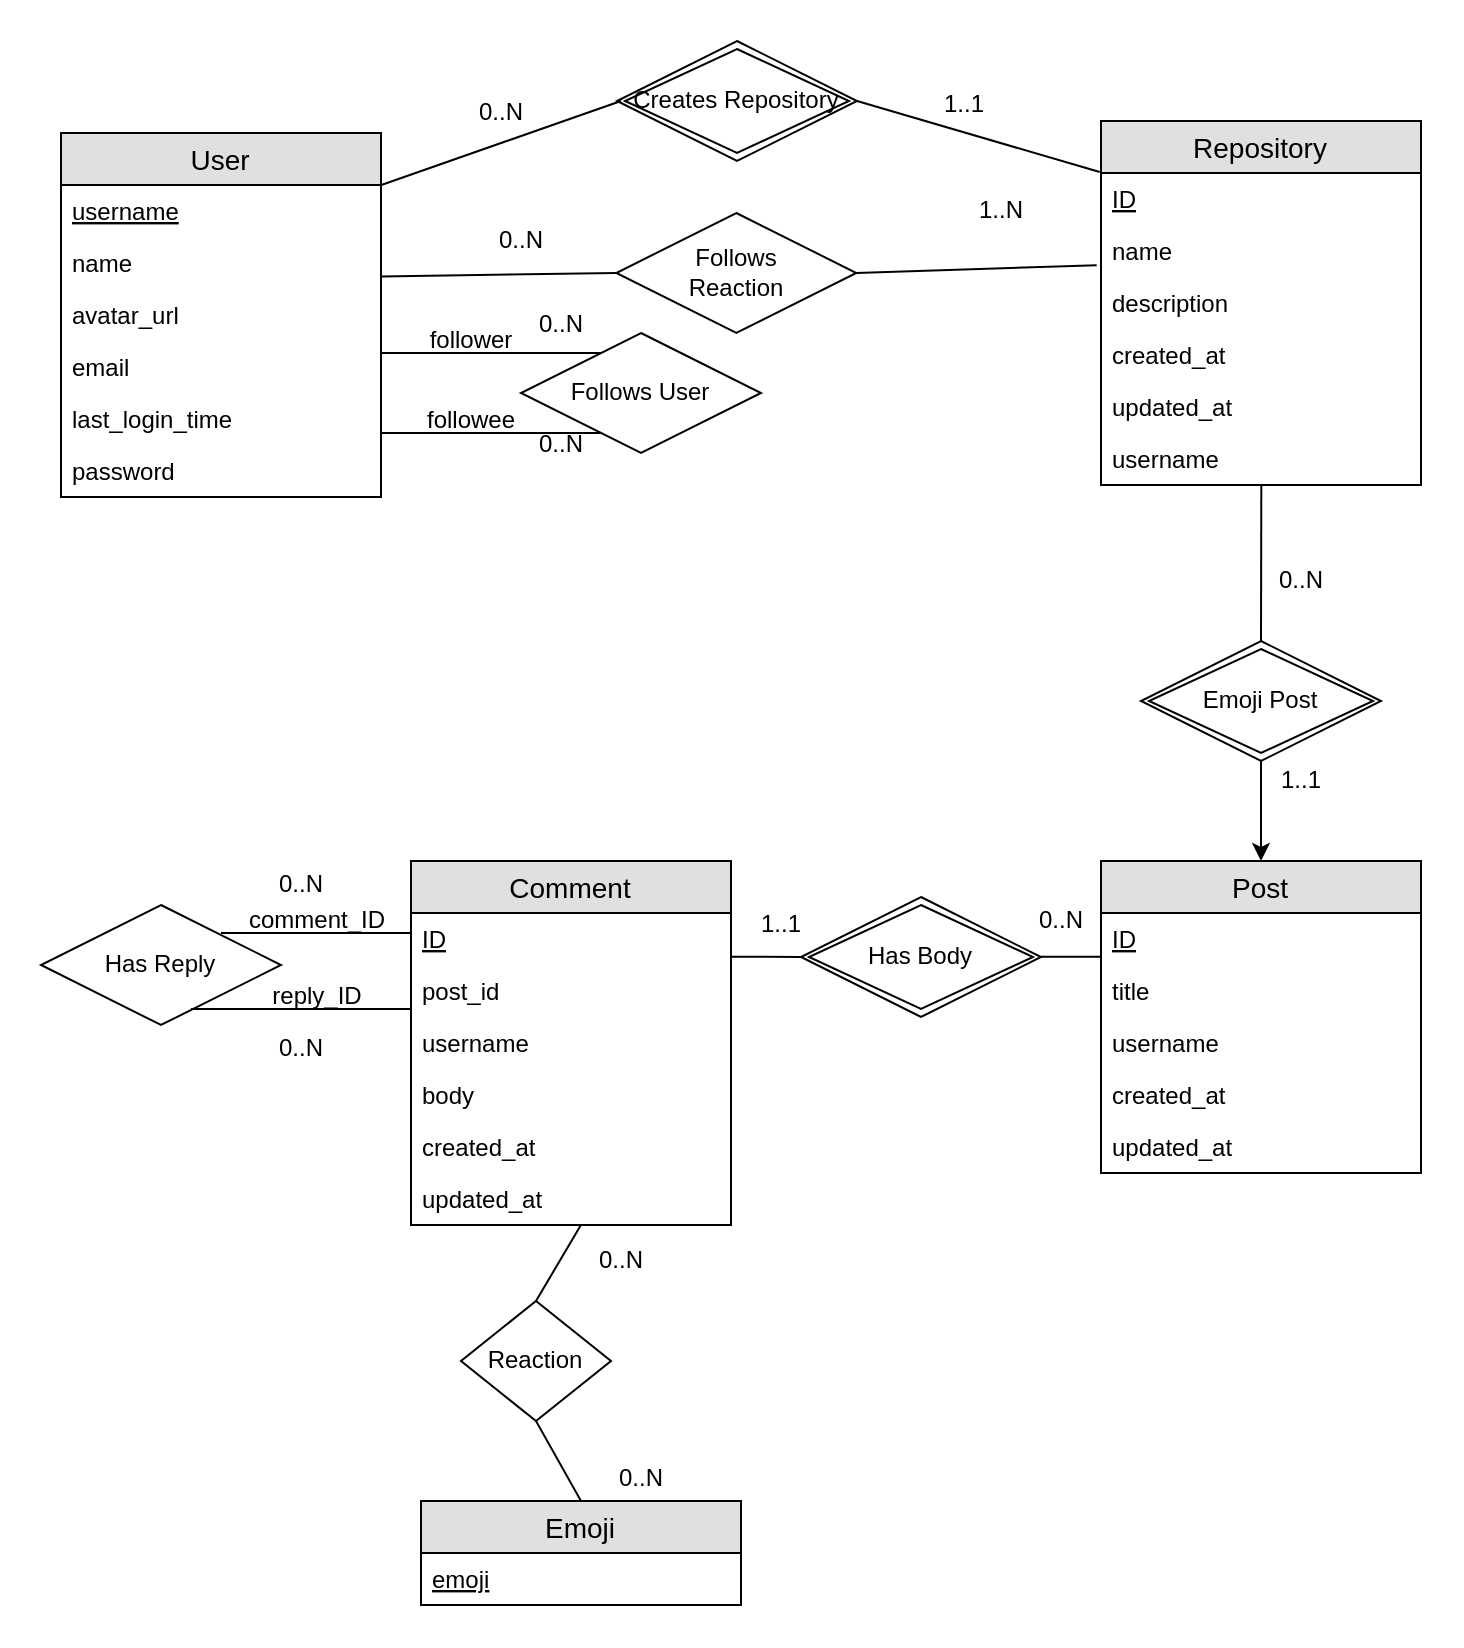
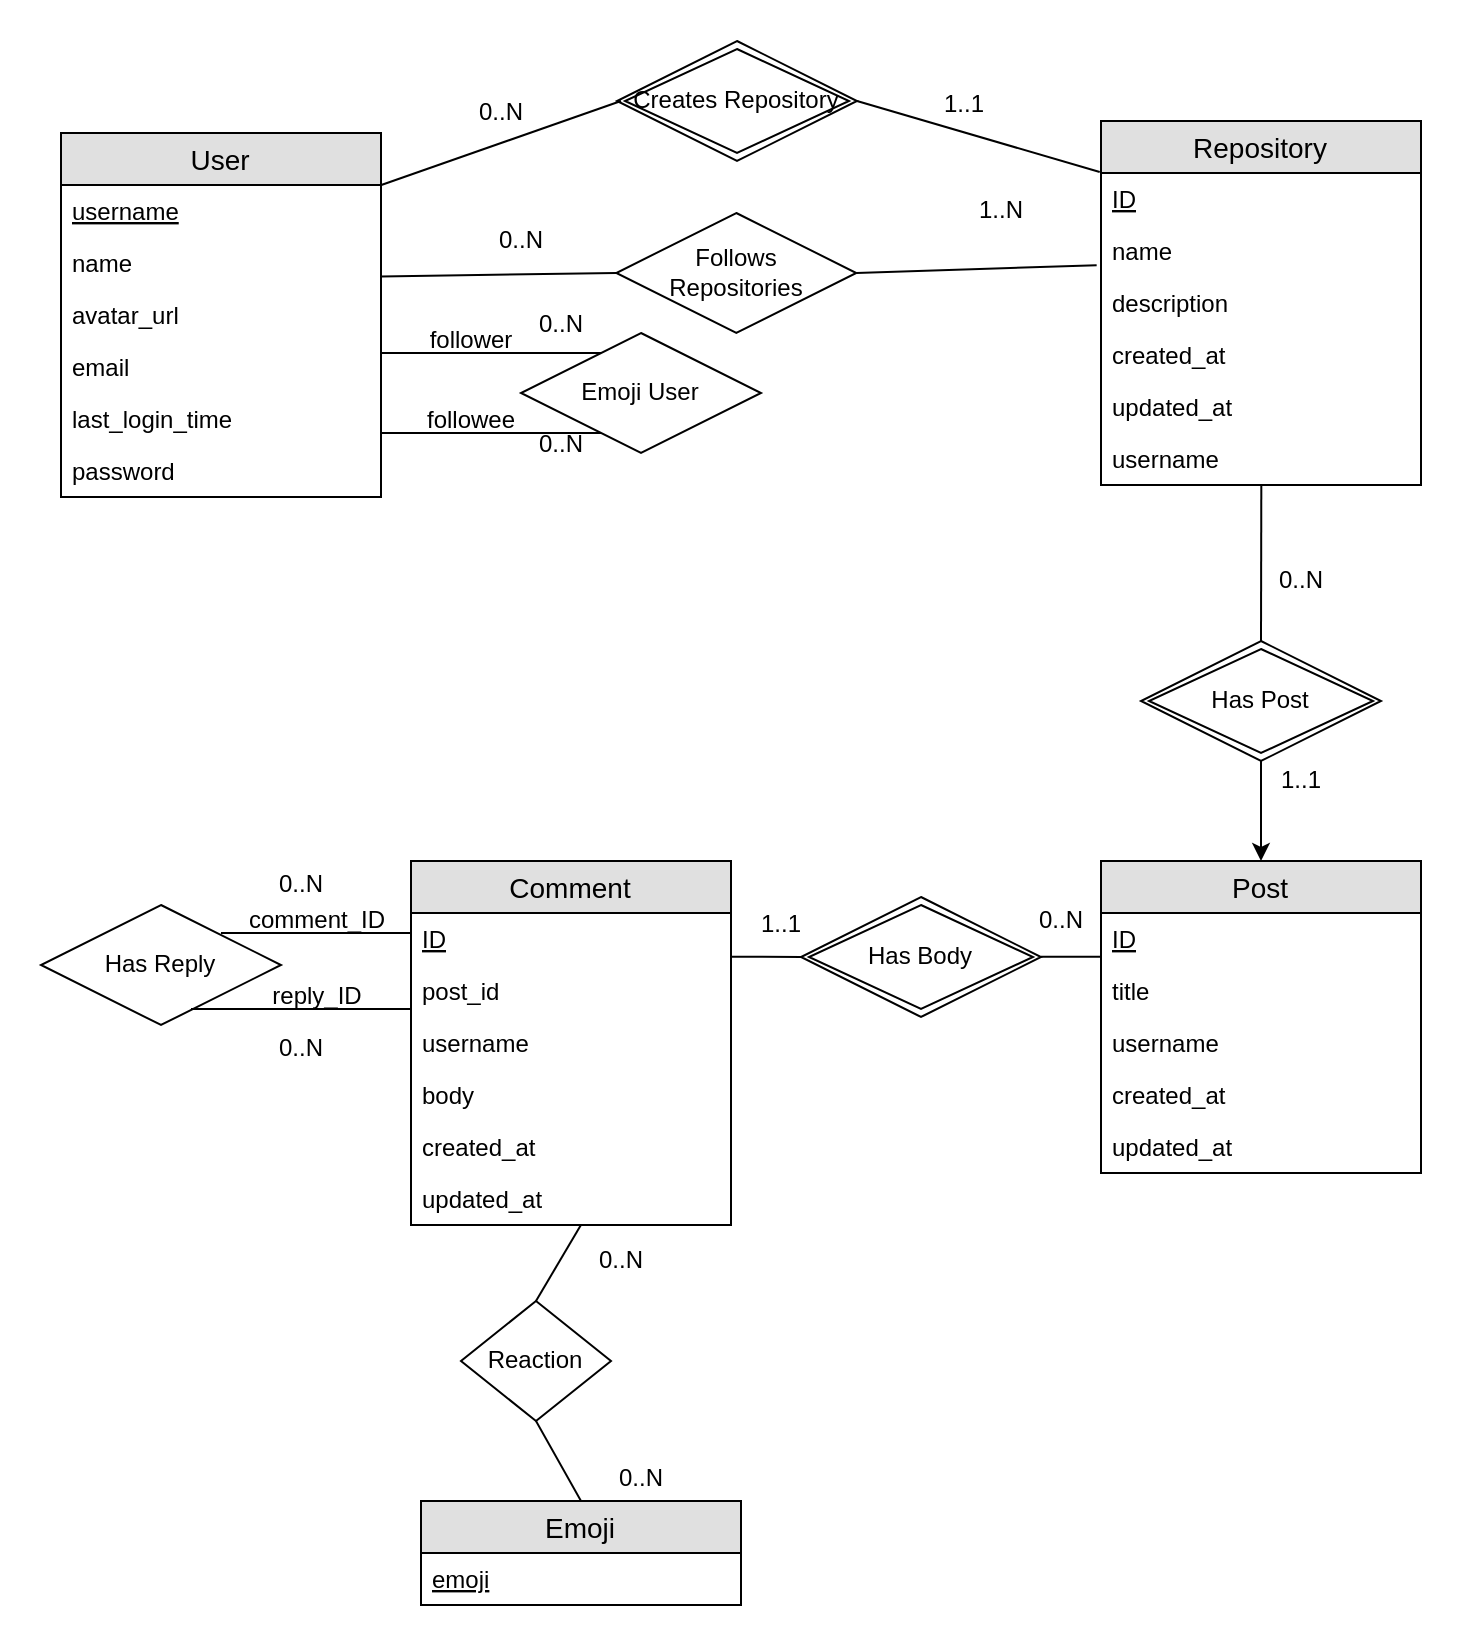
- <mxCell id="2" value="Follows &lt;br&gt;Reaction" style="shape=rhombus;perimeter=rhombusPerimeter;whiteSpace=wrap;html=1;align=center;" parent="1" vertex="1"><mxGeometry x="307.66" y="106" width="120" height="60" as="geometry" /></mxCell>
+ <mxCell id="2" value="Follows &lt;br&gt;Repositories" style="shape=rhombus;perimeter=rhombusPerimeter;whiteSpace=wrap;html=1;align=center;" parent="1" vertex="1"><mxGeometry x="307.66" y="106" width="120" height="60" as="geometry" /></mxCell>
- <mxCell id="3" value="Follows User" style="shape=rhombus;perimeter=rhombusPerimeter;whiteSpace=wrap;html=1;align=center;" parent="1" vertex="1"><mxGeometry x="260" y="166" width="120" height="60" as="geometry" /></mxCell>
+ <mxCell id="3" value="Emoji User" style="shape=rhombus;perimeter=rhombusPerimeter;whiteSpace=wrap;html=1;align=center;" parent="1" vertex="1"><mxGeometry x="260" y="166" width="120" height="60" as="geometry" /></mxCell>
- <mxCell id="46" value="Emoji Post" style="shape=rhombus;double=1;perimeter=rhombusPerimeter;whiteSpace=wrap;html=1;align=center;" vertex="1" parent="1"><mxGeometry x="570" y="320" width="120" height="60" as="geometry" /></mxCell>
+ <mxCell id="46" value="Has Post" style="shape=rhombus;double=1;perimeter=rhombusPerimeter;whiteSpace=wrap;html=1;align=center;" vertex="1" parent="1"><mxGeometry x="570" y="320" width="120" height="60" as="geometry" /></mxCell>
